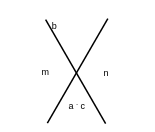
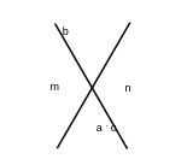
- <mxCell id="5" value="a &lt;sup&gt;.&lt;/sup&gt; c" style="text;html=1;align=center;verticalAlign=middle;whiteSpace=wrap;rounded=0;" vertex="1" parent="1"><mxGeometry x="72" y="124" width="60" height="30" as="geometry" /></mxCell>
+ <mxCell id="5" value="a &lt;sup&gt;.&lt;/sup&gt; c" style="text;html=1;align=center;verticalAlign=middle;whiteSpace=wrap;rounded=0;" vertex="1" parent="1"><mxGeometry x="87" y="124" width="60" height="30" as="geometry" /></mxCell>
